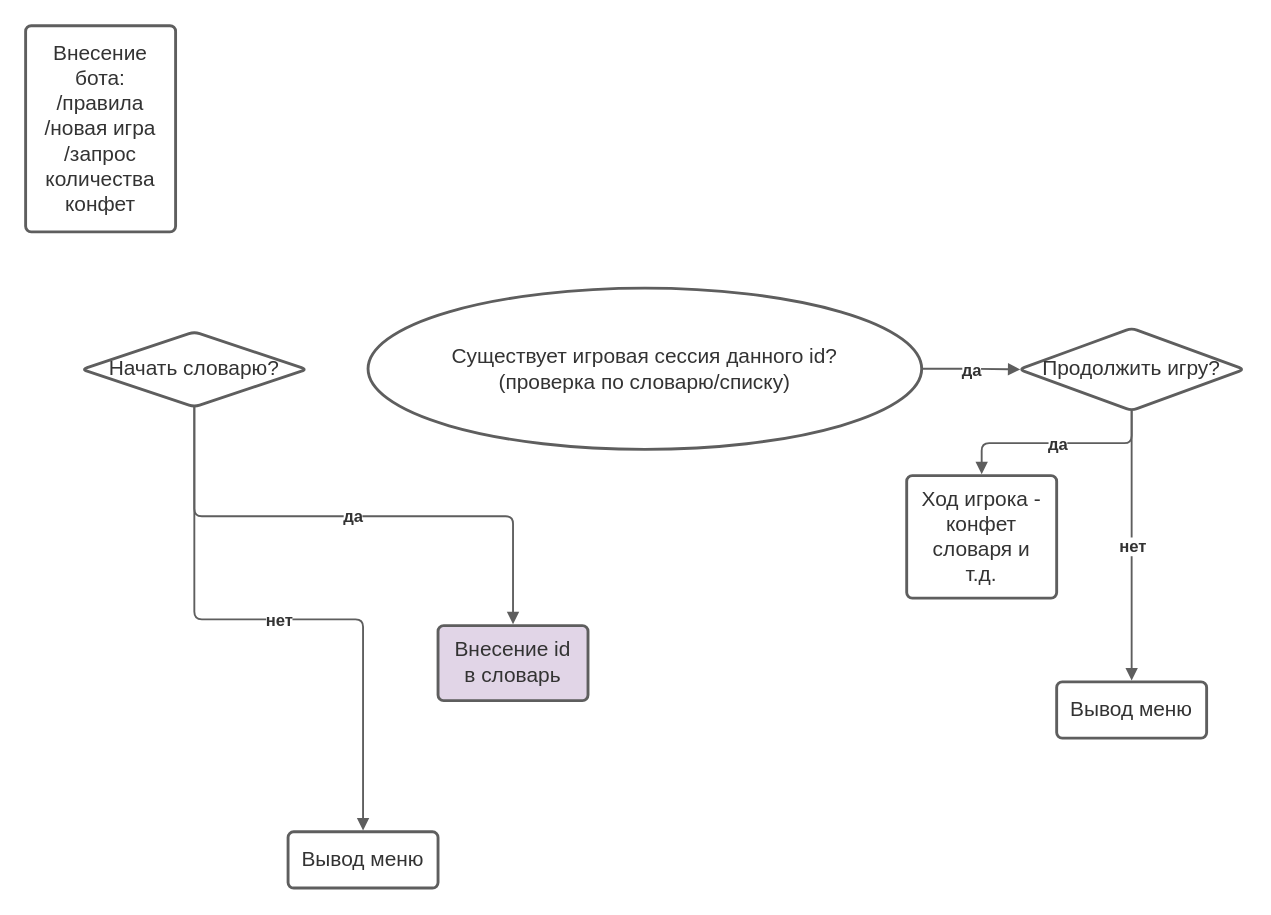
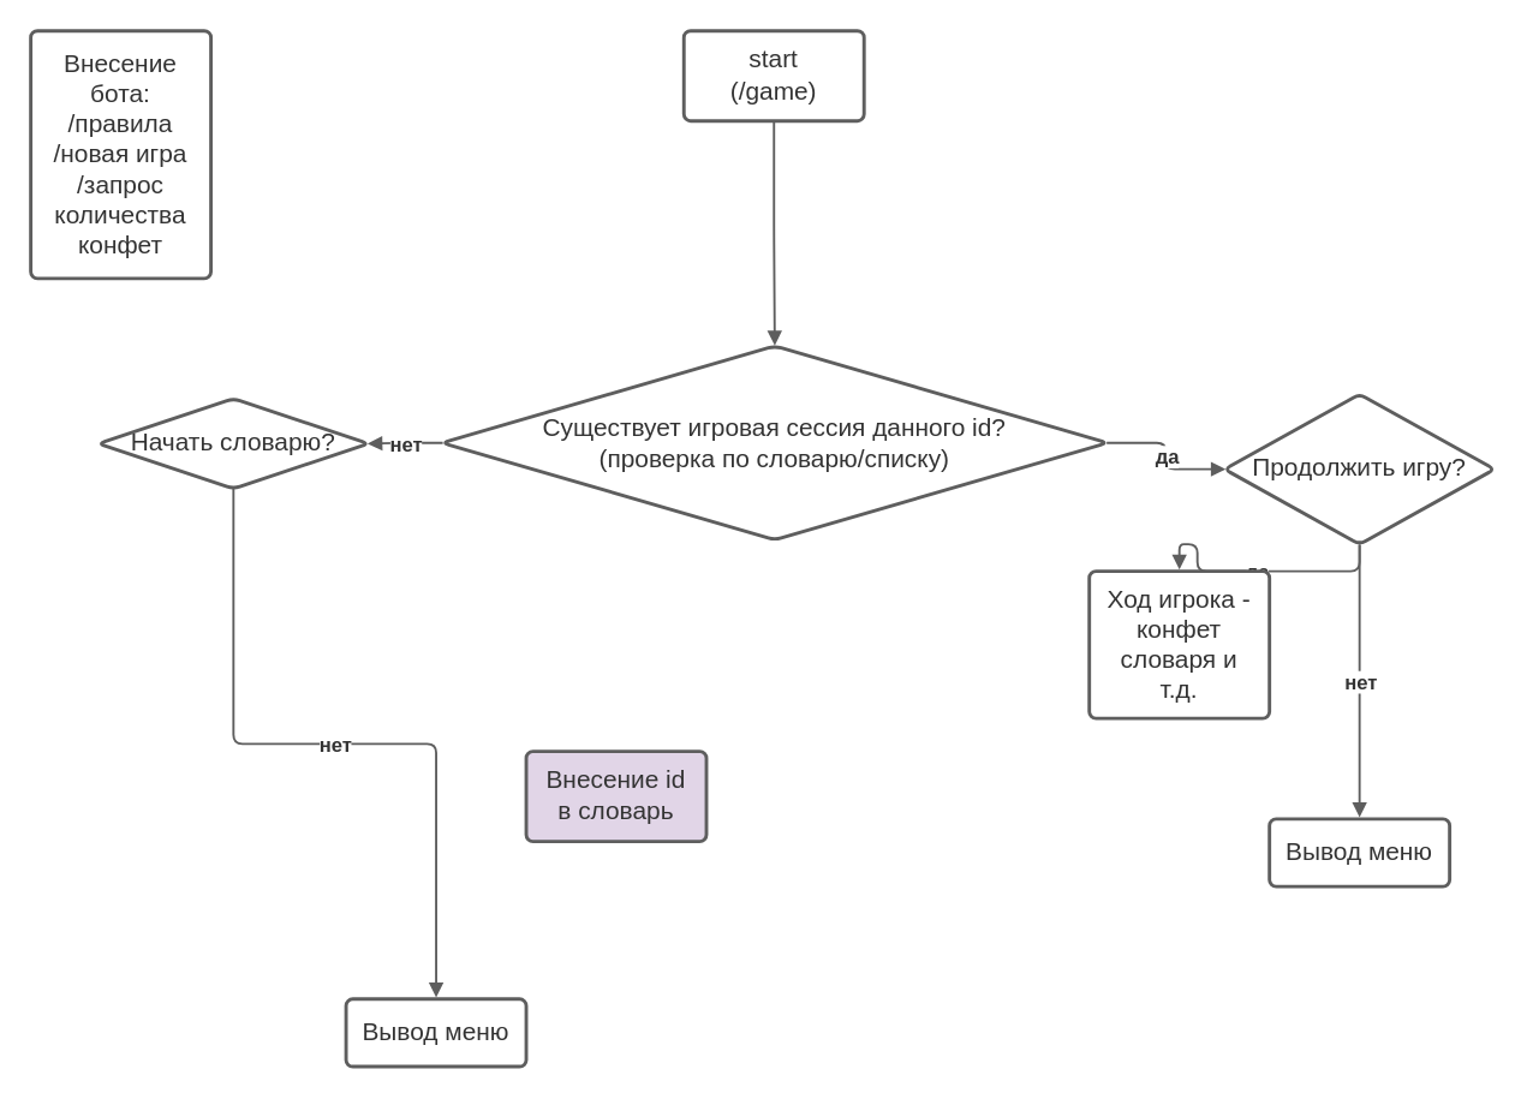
+ <mxCell id="2" value="start&#10;(/game)" style="html=1;overflow=block;blockSpacing=1;whiteSpace=wrap;fontSize=16.7;fontColor=#333333;spacing=9;strokeColor=#5e5e5e;strokeOpacity=100;rounded=1;absoluteArcSize=1;arcSize=9;strokeWidth=2.3;" vertex="1" parent="1"><mxGeometry x="455" y="20" width="120" height="60" as="geometry" /></mxCell>
+ <mxCell id="5" value="" style="html=1;jettySize=18;whiteSpace=wrap;fontSize=13;strokeColor=#5E5E5E;strokeWidth=1.5;rounded=1;arcSize=12;edgeStyle=orthogonalEdgeStyle;startArrow=none;endArrow=block;endFill=1;exitX=0.5;exitY=1.019;exitPerimeter=0;entryX=0.5;entryY=-0.003;entryPerimeter=0;" edge="1" parent="1" source="2" target="4"><mxGeometry width="100" height="100" relative="1" as="geometry"><Array as="points" /></mxGeometry></mxCell>
+ <mxCell id="9" value="" style="html=1;jettySize=18;whiteSpace=wrap;fontSize=13.3;fontColor=#333333;fontStyle=1;strokeColor=#5E5E5E;strokeWidth=1.5;rounded=1;arcSize=12;edgeStyle=orthogonalEdgeStyle;startArrow=none;endArrow=block;endFill=1;exitX=0.001;exitY=0.5;exitPerimeter=0;entryX=0.996;entryY=0.5;entryPerimeter=0;" edge="1" parent="1" source="4" target="11"><mxGeometry width="100" height="100" relative="1" as="geometry"><Array as="points" /></mxGeometry></mxCell>
+ <mxCell id="10" value="нет" style="text;html=1;resizable=0;labelBackgroundColor=default;align=center;verticalAlign=middle;fontStyle=1;fontColor=#333333;fontSize=13.3;" vertex="1" parent="9"><mxGeometry relative="1" as="geometry" /></mxCell>
- <mxCell id="4" value="Существует игровая сессия данного id? &#10;(проверка по словарю/списку)" style="ellipse;html=1;overflow=block;blockSpacing=1;whiteSpace=wrap;fontSize=16.7;fontColor=#333333;spacing=3.8;strokeColor=#5e5e5e;strokeOpacity=100;absoluteArcSize=1;arcSize=9;strokeWidth=2.3;" vertex="1" parent="1"><mxGeometry x="294" y="230" width="443" height="129" as="geometry" /></mxCell>
+ <mxCell id="4" value="Существует игровая сессия данного id? &#10;(проверка по словарю/списку)" style="html=1;overflow=block;blockSpacing=1;whiteSpace=wrap;rhombus;fontSize=16.7;fontColor=#333333;spacing=3.8;strokeColor=#5e5e5e;strokeOpacity=100;rounded=1;absoluteArcSize=1;arcSize=9;strokeWidth=2.3;" vertex="1" parent="1"><mxGeometry x="294" y="230" width="443" height="129" as="geometry" /></mxCell>
- <mxCell id="8" value="Продолжить игру?" style="html=1;overflow=block;blockSpacing=1;whiteSpace=wrap;rhombus;fontSize=16.7;fontColor=#333333;spacing=9;strokeColor=#5e5e5e;strokeOpacity=100;rounded=1;absoluteArcSize=1;arcSize=9;strokeWidth=2.3;" vertex="1" parent="1"><mxGeometry x="815" y="262" width="180" height="66" as="geometry" /></mxCell>
+ <mxCell id="8" value="Продолжить игру?" style="html=1;overflow=block;blockSpacing=1;whiteSpace=wrap;rhombus;fontSize=16.7;fontColor=#333333;spacing=9;strokeColor=#5e5e5e;strokeOpacity=100;rounded=1;absoluteArcSize=1;arcSize=9;strokeWidth=2.3;" vertex="1" parent="1"><mxGeometry x="815" y="262" width="180" height="100" as="geometry" /></mxCell>
- <mxCell id="12" value="" style="html=1;jettySize=18;whiteSpace=wrap;fontSize=13.3;fontColor=#333333;fontStyle=1;strokeColor=#5E5E5E;strokeWidth=1.5;rounded=1;arcSize=12;edgeStyle=orthogonalEdgeStyle;startArrow=none;endArrow=block;endFill=1;exitX=0.5;exitY=1.003;exitPerimeter=0;entryX=0.5;entryY=-0.019;entryPerimeter=0;" edge="1" parent="1" source="11" target="14"><mxGeometry width="100" height="100" relative="1" as="geometry"><Array as="points" /></mxGeometry></mxCell>
- <mxCell id="13" value="да" style="text;html=1;resizable=0;labelBackgroundColor=default;align=center;verticalAlign=middle;fontStyle=1;fontColor=#333333;fontSize=13.3;" vertex="1" parent="12"><mxGeometry relative="1" as="geometry" /></mxCell>
